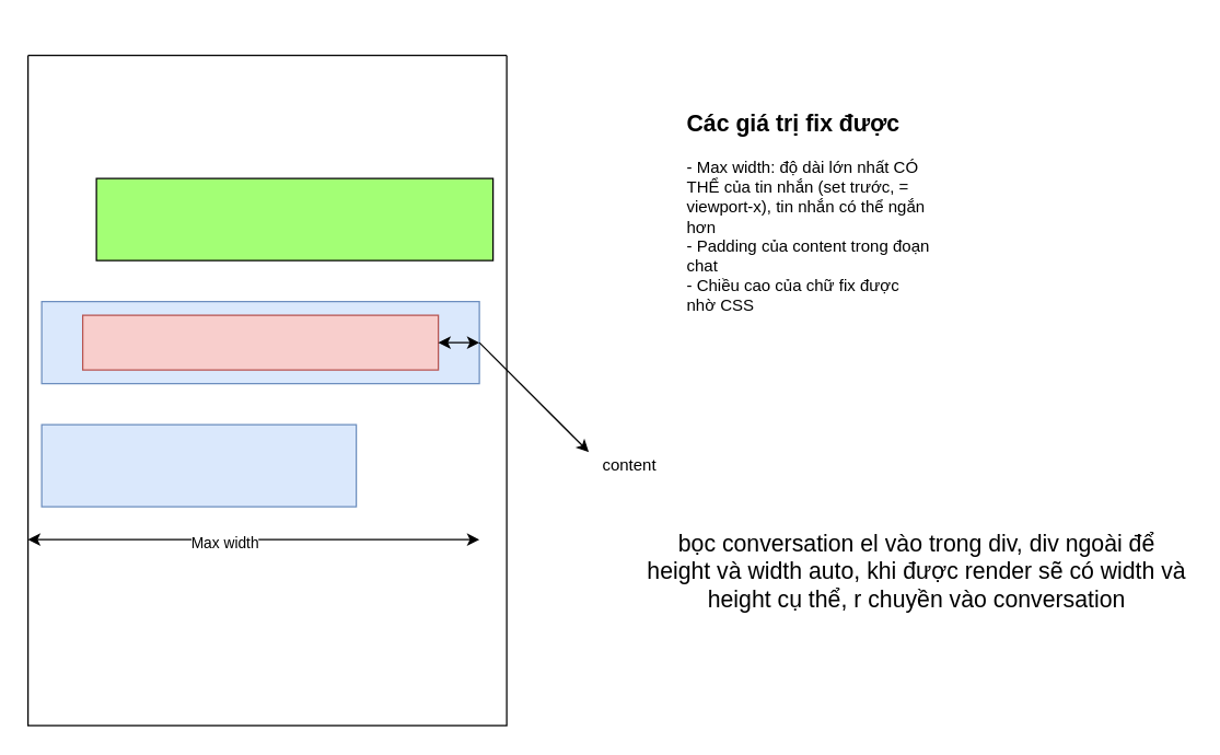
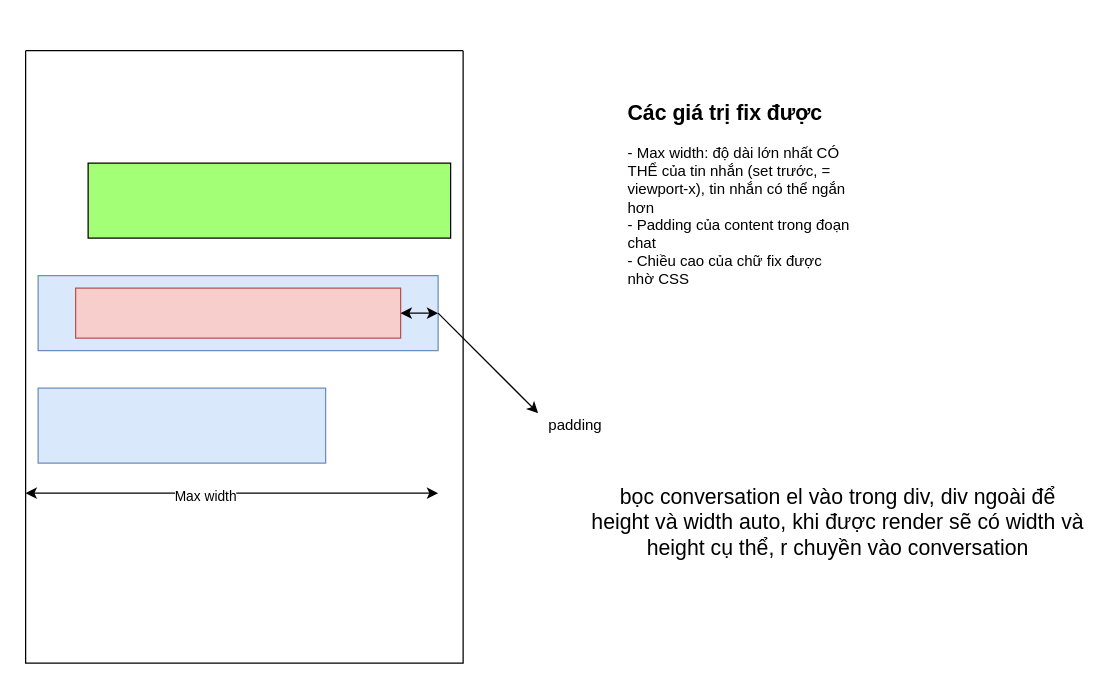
- <mxCell id="12" value="content" style="text;html=1;strokeColor=none;fillColor=none;align=center;verticalAlign=middle;whiteSpace=wrap;rounded=0;" vertex="1" parent="1"><mxGeometry x="430" y="325" width="60" height="30" as="geometry" /></mxCell>
+ <mxCell id="12" value="padding" style="text;html=1;strokeColor=none;fillColor=none;align=center;verticalAlign=middle;whiteSpace=wrap;rounded=0;" vertex="1" parent="1"><mxGeometry x="430" y="325" width="60" height="30" as="geometry" /></mxCell>
